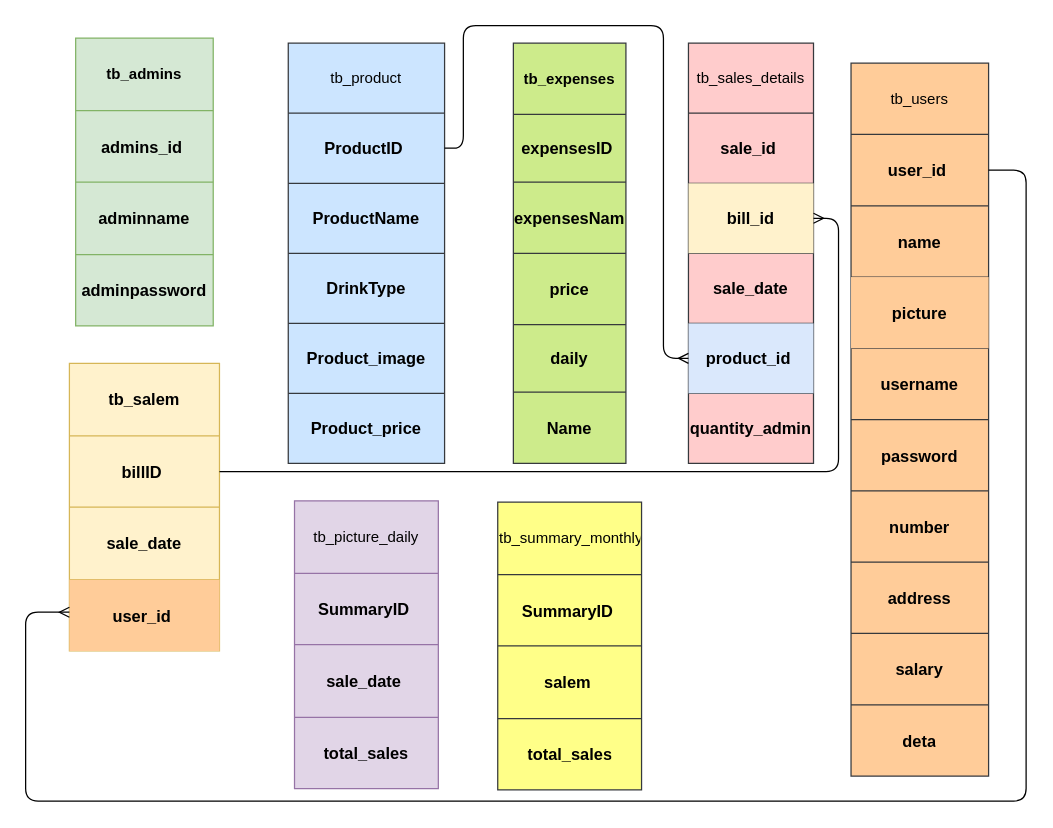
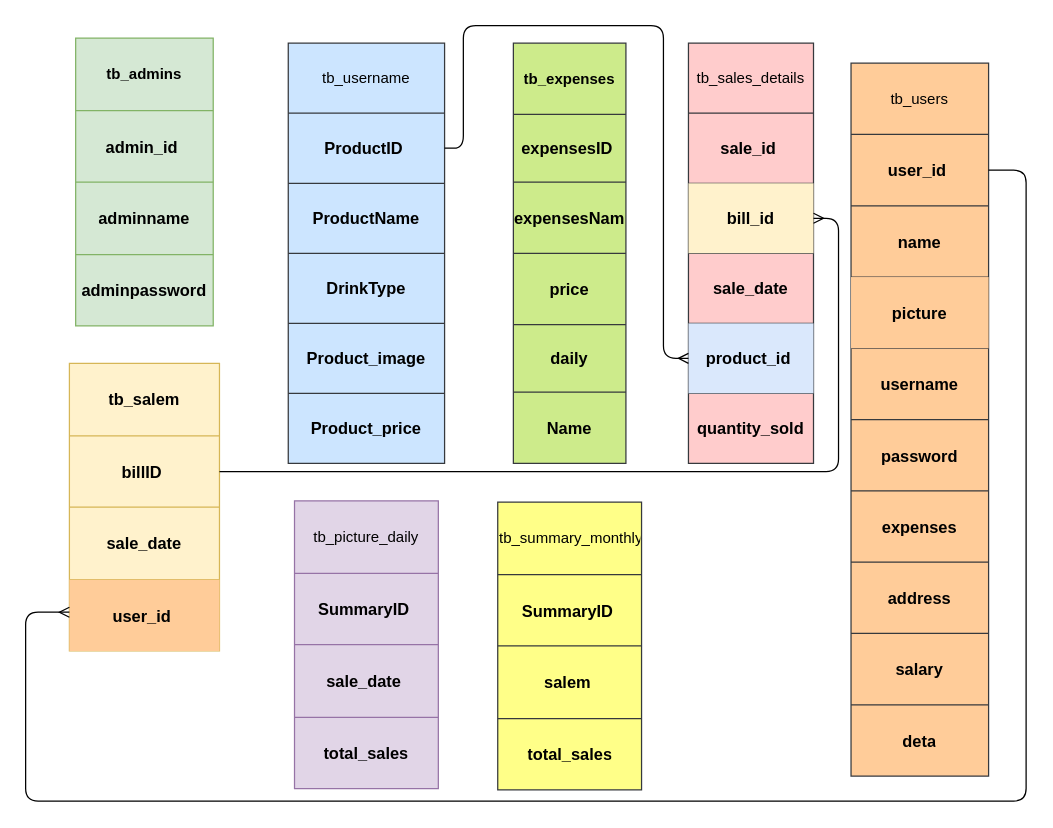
- <mxCell id="22" value="tb_product" style="shape=partialRectangle;html=1;whiteSpace=wrap;connectable=0;strokeColor=inherit;overflow=hidden;fillColor=none;top=0;left=0;bottom=0;right=0;pointerEvents=1;" parent="21" vertex="1"><mxGeometry width="125" height="56" as="geometry"><mxRectangle width="125" height="56" as="alternateBounds" /></mxGeometry></mxCell>
+ <mxCell id="22" value="tb_username" style="shape=partialRectangle;html=1;whiteSpace=wrap;connectable=0;strokeColor=inherit;overflow=hidden;fillColor=none;top=0;left=0;bottom=0;right=0;pointerEvents=1;" parent="21" vertex="1"><mxGeometry width="125" height="56" as="geometry"><mxRectangle width="125" height="56" as="alternateBounds" /></mxGeometry></mxCell>
- <mxCell id="6" value="&lt;span style=&quot;color: rgb(0, 0, 0); font-family: sans-serif; font-size: 13.12px; font-weight: 700; text-align: left; text-wrap-mode: nowrap;&quot;&gt;admins_id&amp;nbsp;&lt;/span&gt;" style="shape=partialRectangle;html=1;whiteSpace=wrap;connectable=0;strokeColor=inherit;overflow=hidden;fillColor=none;top=0;left=0;bottom=0;right=0;pointerEvents=1;" parent="5" vertex="1"><mxGeometry width="110" height="57" as="geometry"><mxRectangle width="110" height="57" as="alternateBounds" /></mxGeometry></mxCell>
+ <mxCell id="6" value="&lt;span style=&quot;color: rgb(0, 0, 0); font-family: sans-serif; font-size: 13.12px; font-weight: 700; text-align: left; text-wrap-mode: nowrap;&quot;&gt;admin_id&amp;nbsp;&lt;/span&gt;" style="shape=partialRectangle;html=1;whiteSpace=wrap;connectable=0;strokeColor=inherit;overflow=hidden;fillColor=none;top=0;left=0;bottom=0;right=0;pointerEvents=1;" parent="5" vertex="1"><mxGeometry width="110" height="57" as="geometry"><mxRectangle width="110" height="57" as="alternateBounds" /></mxGeometry></mxCell>
- <mxCell id="58" value="&lt;span style=&quot;color: rgb(0, 0, 0); font-family: sans-serif; font-size: 13.12px; font-weight: 700; text-align: left; text-wrap-mode: nowrap;&quot;&gt;quantity_admin&lt;/span&gt;" style="shape=partialRectangle;html=1;whiteSpace=wrap;connectable=0;strokeColor=inherit;overflow=hidden;fillColor=none;top=0;left=0;bottom=0;right=0;pointerEvents=1;" parent="57" vertex="1"><mxGeometry width="100" height="56" as="geometry"><mxRectangle width="100" height="56" as="alternateBounds" /></mxGeometry></mxCell>
+ <mxCell id="58" value="&lt;span style=&quot;color: rgb(0, 0, 0); font-family: sans-serif; font-size: 13.12px; font-weight: 700; text-align: left; text-wrap-mode: nowrap;&quot;&gt;quantity_sold&lt;/span&gt;" style="shape=partialRectangle;html=1;whiteSpace=wrap;connectable=0;strokeColor=inherit;overflow=hidden;fillColor=none;top=0;left=0;bottom=0;right=0;pointerEvents=1;" parent="57" vertex="1"><mxGeometry width="100" height="56" as="geometry"><mxRectangle width="100" height="56" as="alternateBounds" /></mxGeometry></mxCell>
- <mxCell id="91" value="&lt;span style=&quot;color: rgb(0, 0, 0); font-family: sans-serif; font-size: 13.12px; font-weight: 700; text-align: left; text-wrap-mode: nowrap;&quot;&gt;number&lt;/span&gt;" style="shape=partialRectangle;html=1;whiteSpace=wrap;connectable=0;strokeColor=inherit;overflow=hidden;fillColor=none;top=0;left=0;bottom=0;right=0;pointerEvents=1;" parent="90" vertex="1"><mxGeometry width="110" height="57" as="geometry"><mxRectangle width="110" height="57" as="alternateBounds" /></mxGeometry></mxCell>
+ <mxCell id="91" value="&lt;span style=&quot;color: rgb(0, 0, 0); font-family: sans-serif; font-size: 13.12px; font-weight: 700; text-align: left; text-wrap-mode: nowrap;&quot;&gt;expenses&lt;/span&gt;" style="shape=partialRectangle;html=1;whiteSpace=wrap;connectable=0;strokeColor=inherit;overflow=hidden;fillColor=none;top=0;left=0;bottom=0;right=0;pointerEvents=1;" parent="90" vertex="1"><mxGeometry width="110" height="57" as="geometry"><mxRectangle width="110" height="57" as="alternateBounds" /></mxGeometry></mxCell>
